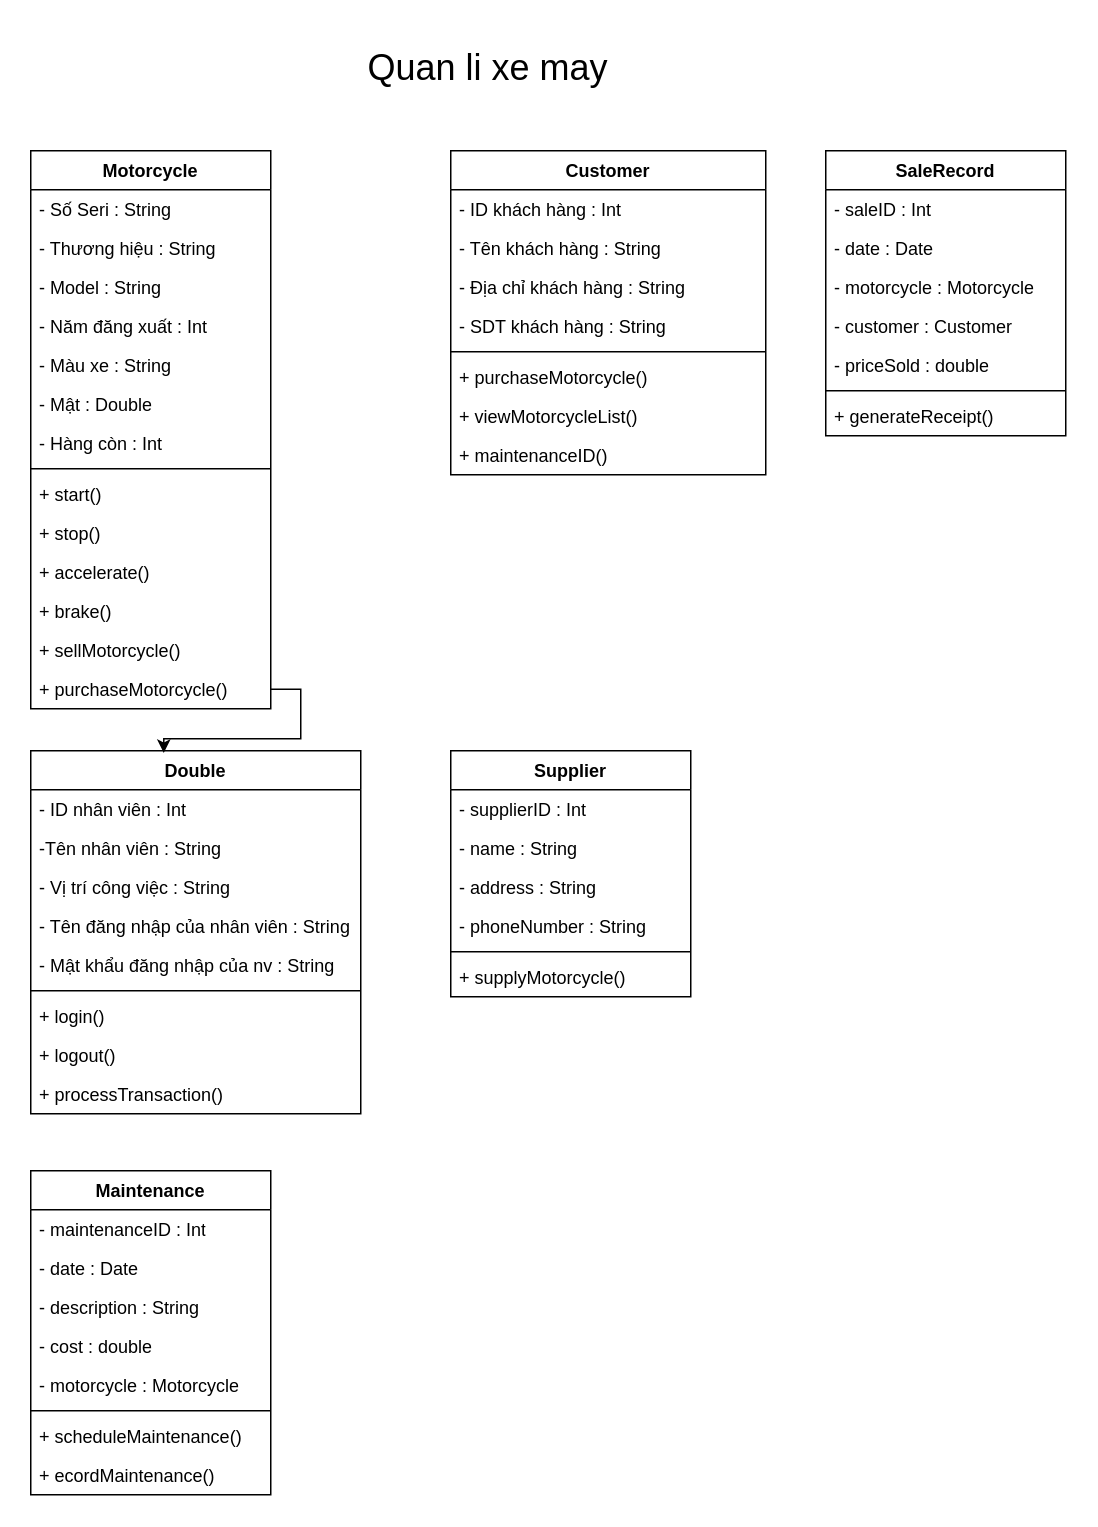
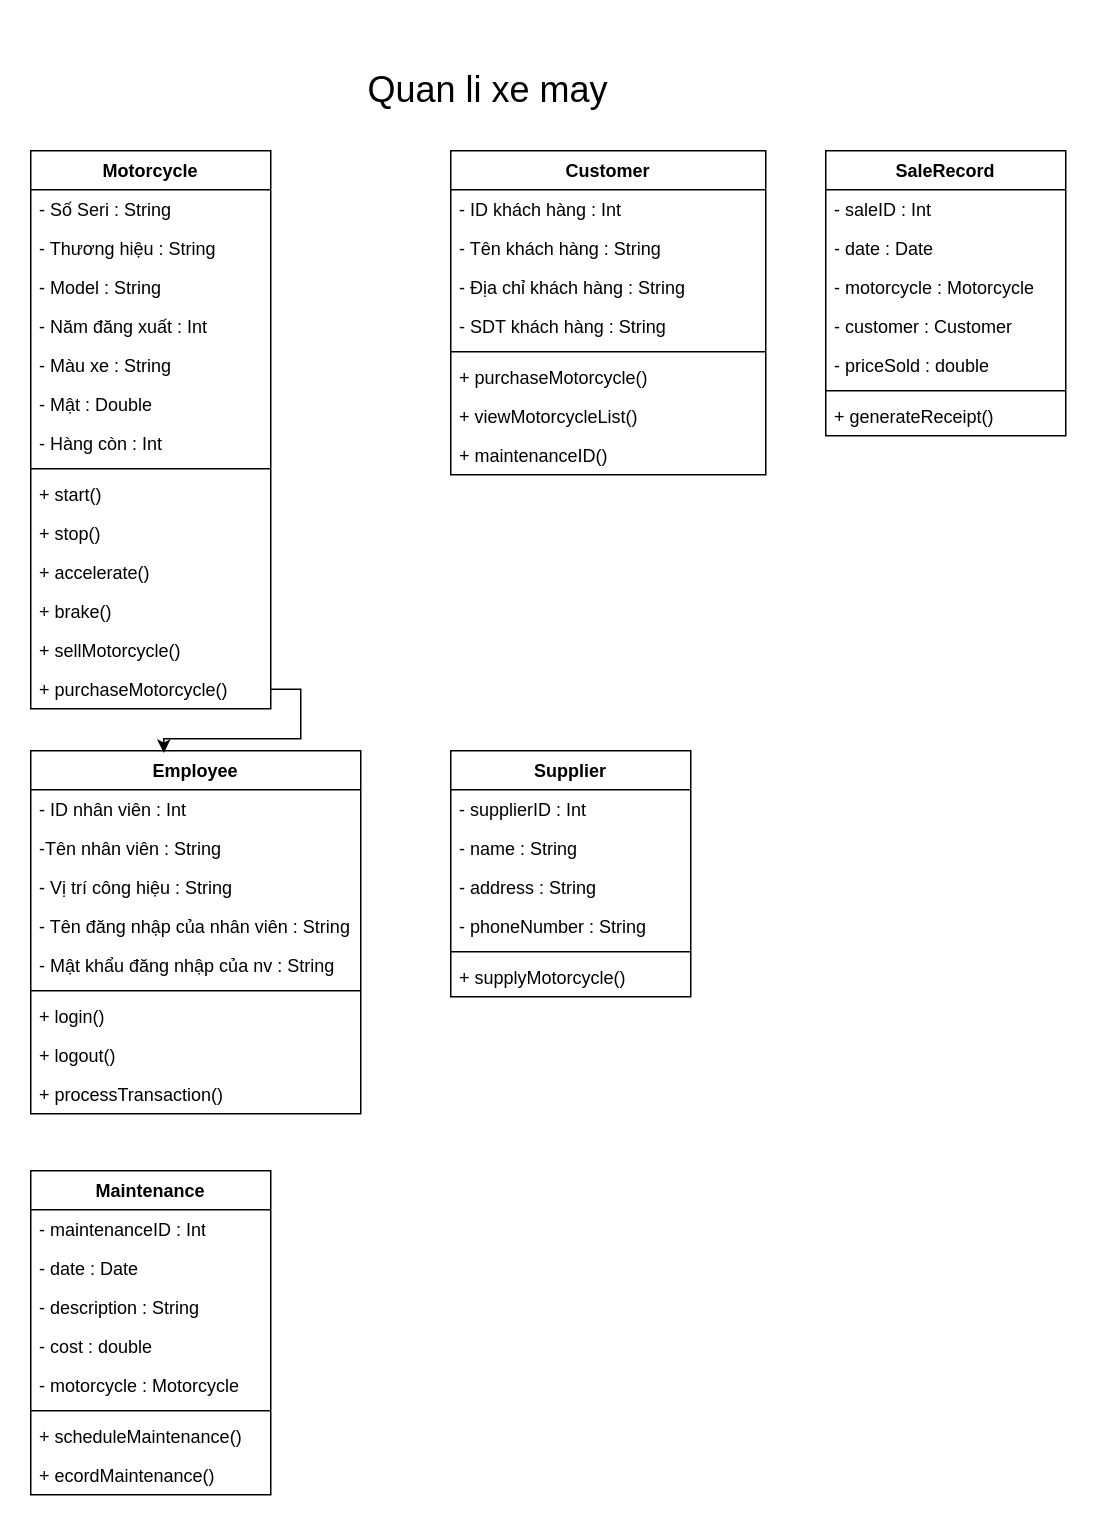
- <mxCell id="2" value="&lt;font style=&quot;font-size: 24px;&quot;&gt;Quan li xe may&lt;/font&gt;" style="text;html=1;strokeColor=none;fillColor=none;align=center;verticalAlign=middle;whiteSpace=wrap;rounded=0;" parent="1" vertex="1"><mxGeometry x="220" y="5" width="210" height="80" as="geometry" /></mxCell>
+ <mxCell id="2" value="&lt;font style=&quot;font-size: 24px;&quot;&gt;Quan li xe may&lt;/font&gt;" style="text;html=1;strokeColor=none;fillColor=none;align=center;verticalAlign=middle;whiteSpace=wrap;rounded=0;" parent="1" vertex="1"><mxGeometry x="220" width="210" height="80" as="geometry" y="20" /></mxCell>
- <mxCell id="27" value="Double" style="swimlane;fontStyle=1;align=center;verticalAlign=top;childLayout=stackLayout;horizontal=1;startSize=26;horizontalStack=0;resizeParent=1;resizeParentMax=0;resizeLast=0;collapsible=1;marginBottom=0;whiteSpace=wrap;html=1;" parent="1" vertex="1"><mxGeometry x="20" y="500" width="220" height="242" as="geometry"><mxRectangle x="170" y="200" width="100" height="30" as="alternateBounds" /></mxGeometry></mxCell>
+ <mxCell id="27" value="Employee" style="swimlane;fontStyle=1;align=center;verticalAlign=top;childLayout=stackLayout;horizontal=1;startSize=26;horizontalStack=0;resizeParent=1;resizeParentMax=0;resizeLast=0;collapsible=1;marginBottom=0;whiteSpace=wrap;html=1;" parent="1" vertex="1"><mxGeometry x="20" y="500" width="220" height="242" as="geometry"><mxRectangle x="170" y="200" width="100" height="30" as="alternateBounds" /></mxGeometry></mxCell>
- <mxCell id="30" value="- Vị trí công việc : String" style="text;strokeColor=none;fillColor=none;align=left;verticalAlign=top;spacingLeft=4;spacingRight=4;overflow=hidden;rotatable=0;points=[[0,0.5],[1,0.5]];portConstraint=eastwest;whiteSpace=wrap;html=1;" parent="27" vertex="1"><mxGeometry y="78" width="220" height="26" as="geometry" /></mxCell>
+ <mxCell id="30" value="- Vị trí công hiệu : String" style="text;strokeColor=none;fillColor=none;align=left;verticalAlign=top;spacingLeft=4;spacingRight=4;overflow=hidden;rotatable=0;points=[[0,0.5],[1,0.5]];portConstraint=eastwest;whiteSpace=wrap;html=1;" parent="27" vertex="1"><mxGeometry y="78" width="220" height="26" as="geometry" /></mxCell>
